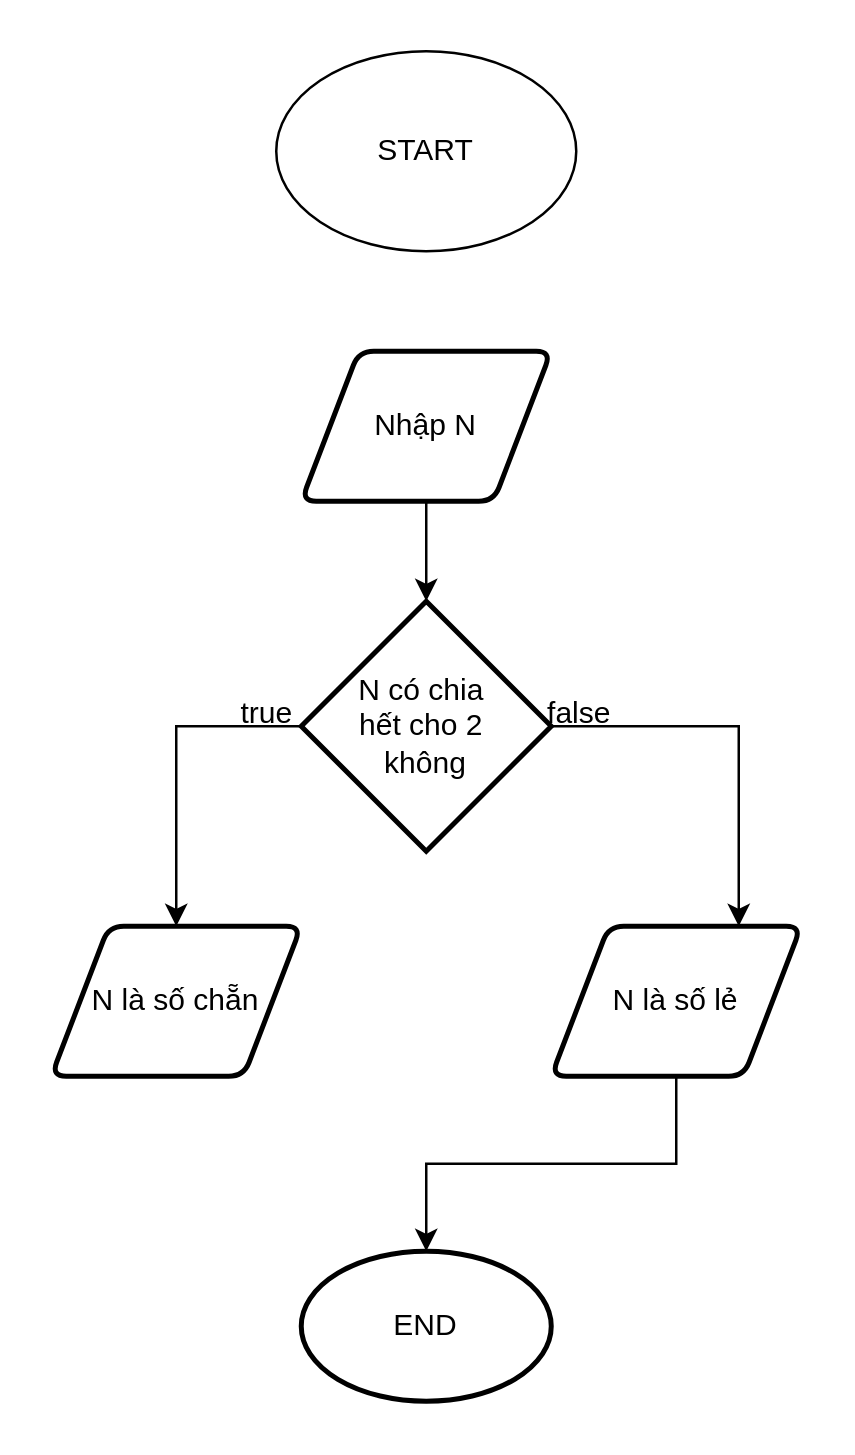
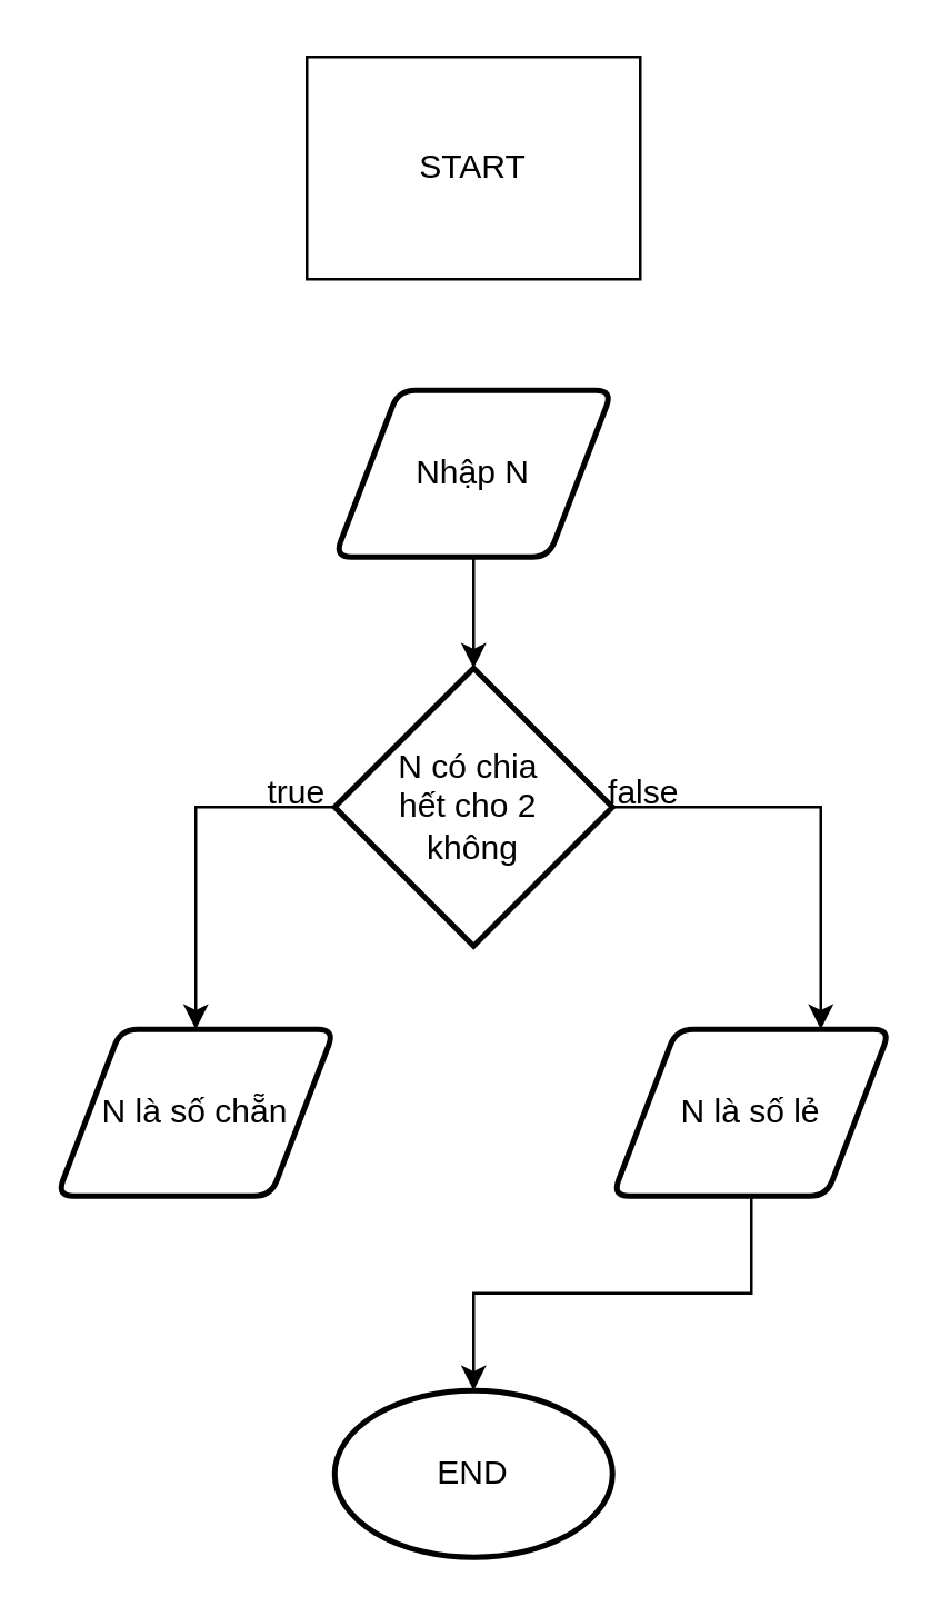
- <mxCell id="2" value="START" style="ellipse;whiteSpace=wrap;html=1;" vertex="1" parent="1"><mxGeometry x="110" y="20" width="120" height="80" as="geometry" /></mxCell>
+ <mxCell id="2" value="START" style="whiteSpace=wrap;html=1;rounded=0;" vertex="1" parent="1"><mxGeometry x="110" y="20" width="120" height="80" as="geometry" /></mxCell>
